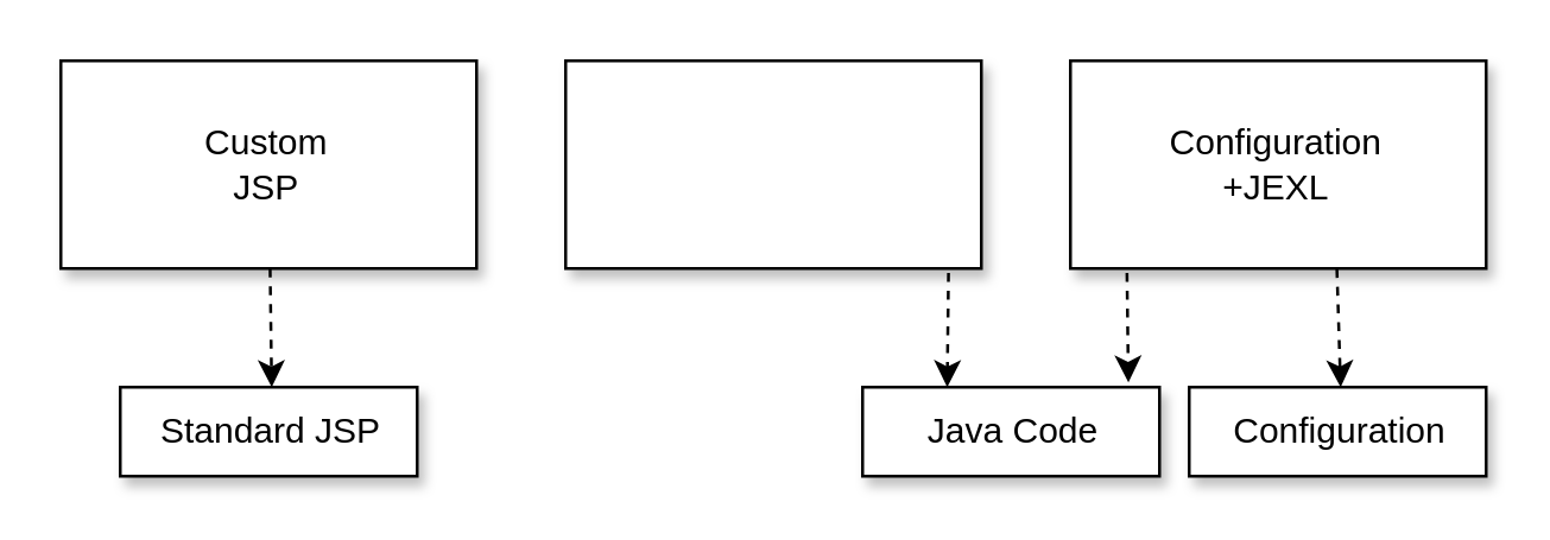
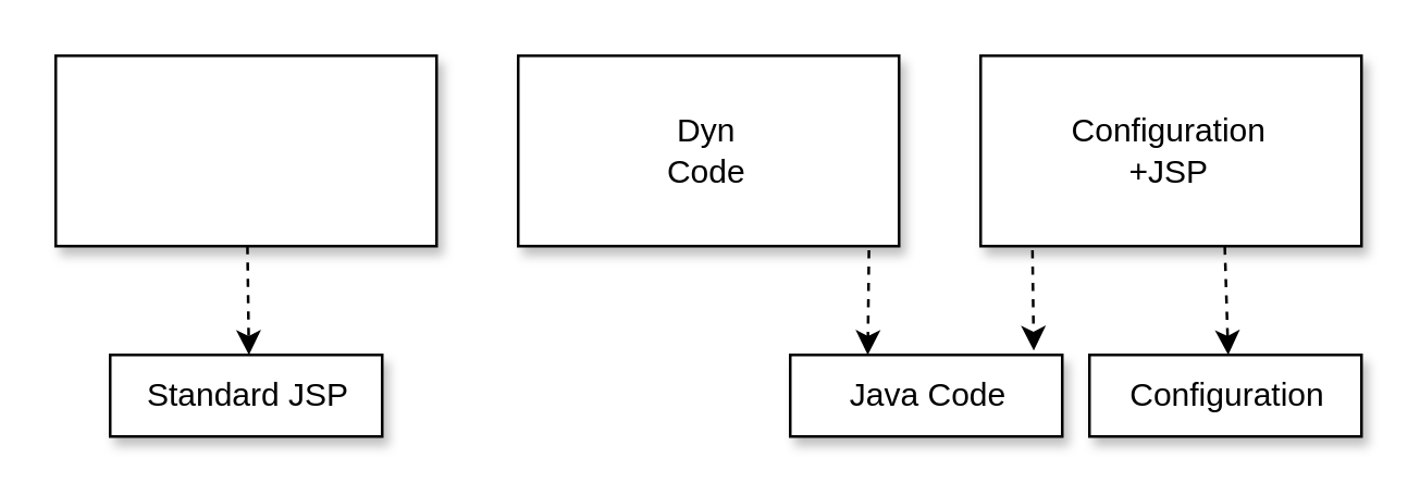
- <mxCell id="4" value="Custom JSP" style="text;html=1;strokeColor=none;fillColor=none;align=center;verticalAlign=middle;whiteSpace=wrap;rounded=0;shadow=1;" parent="2" vertex="1"><mxGeometry x="54.444" y="26.92" width="31.111" height="16.154" as="geometry" /></mxCell>
+ <mxCell id="7" value="Dyn Code" style="text;html=1;strokeColor=none;fillColor=none;align=center;verticalAlign=middle;whiteSpace=wrap;rounded=0;shadow=1;" parent="5" vertex="1"><mxGeometry x="54.444" y="26.92" width="31.111" height="16.154" as="geometry" /></mxCell>
- <mxCell id="10" value="Configuration&lt;br&gt;+JEXL" style="text;html=1;strokeColor=none;fillColor=none;align=center;verticalAlign=middle;whiteSpace=wrap;rounded=0;shadow=1;" parent="8" vertex="1"><mxGeometry x="54.444" y="26.92" width="31.111" height="16.154" as="geometry" /></mxCell>
+ <mxCell id="10" value="Configuration&lt;br&gt;+JSP" style="text;html=1;strokeColor=none;fillColor=none;align=center;verticalAlign=middle;whiteSpace=wrap;rounded=0;shadow=1;" parent="8" vertex="1"><mxGeometry x="54.444" y="26.92" width="31.111" height="16.154" as="geometry" /></mxCell>
